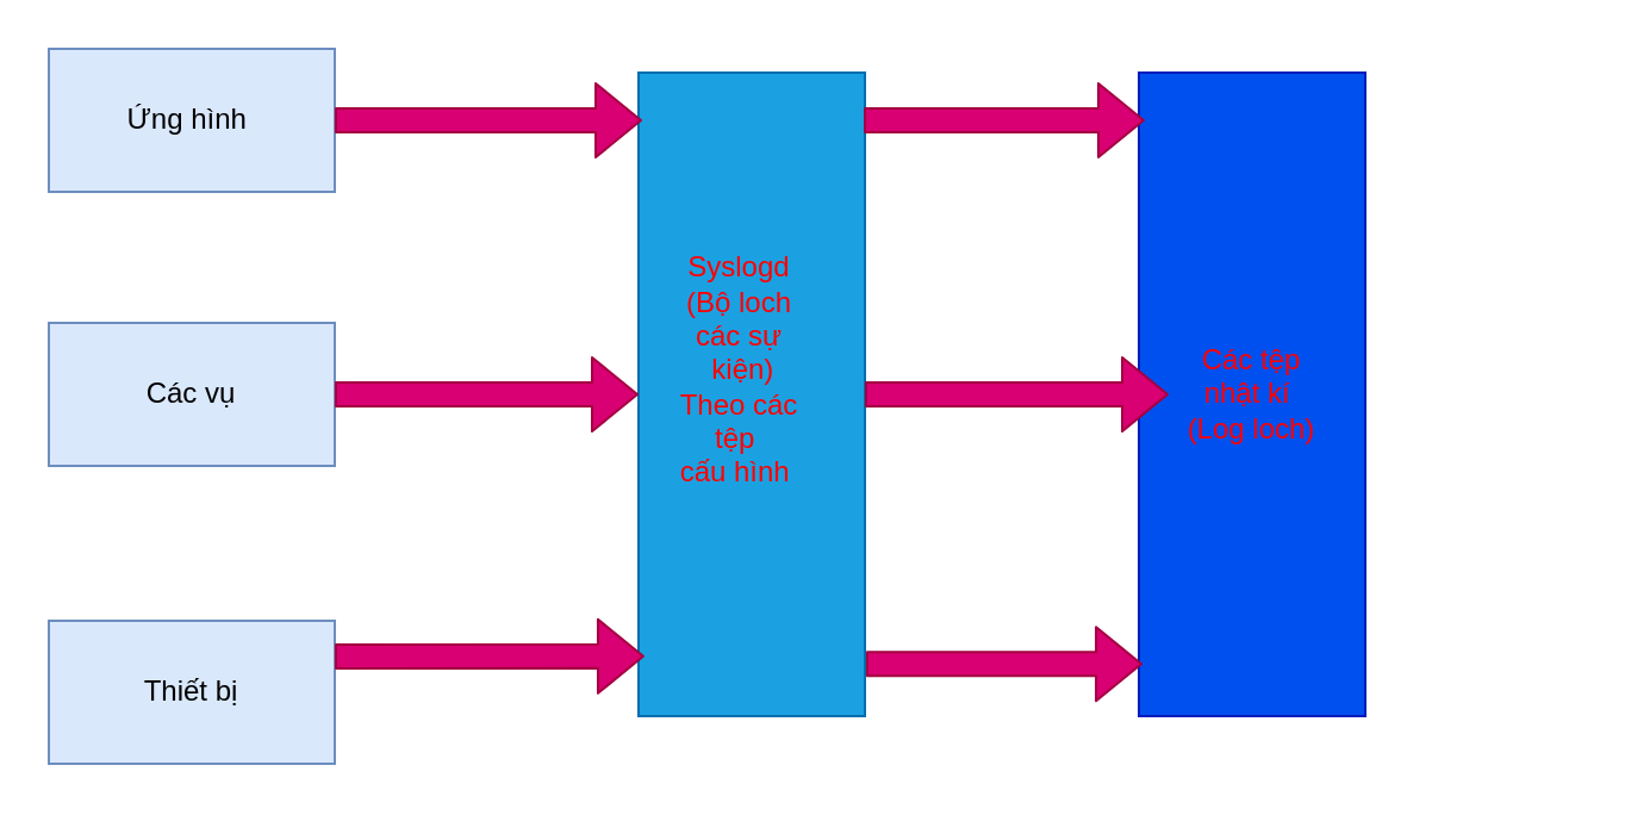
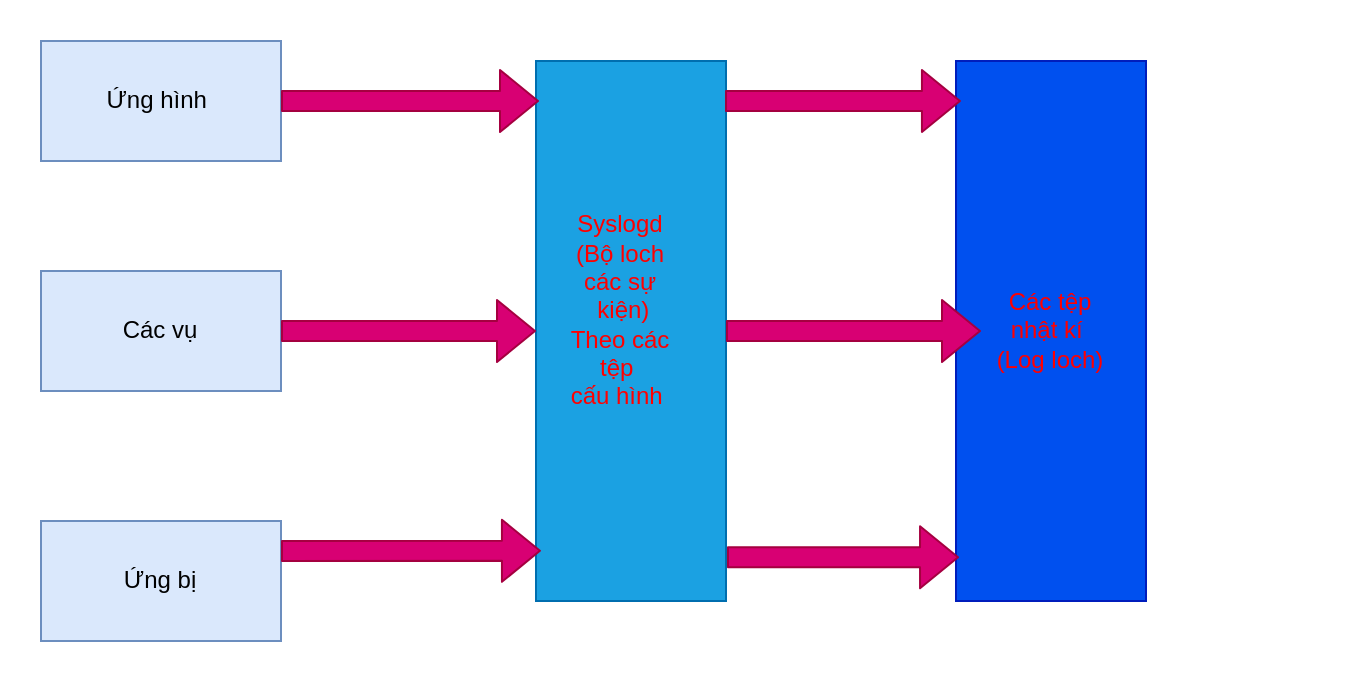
- <mxCell id="4" value="Thiết bị" style="rounded=0;whiteSpace=wrap;html=1;fillColor=#dae8fc;strokeColor=#6c8ebf;" vertex="1" parent="1"><mxGeometry x="20" y="260" width="120" height="60" as="geometry" /></mxCell>
+ <mxCell id="4" value="Ứng bị" style="rounded=0;whiteSpace=wrap;html=1;fillColor=#dae8fc;strokeColor=#6c8ebf;" vertex="1" parent="1"><mxGeometry x="20" y="260" width="120" height="60" as="geometry" /></mxCell>
